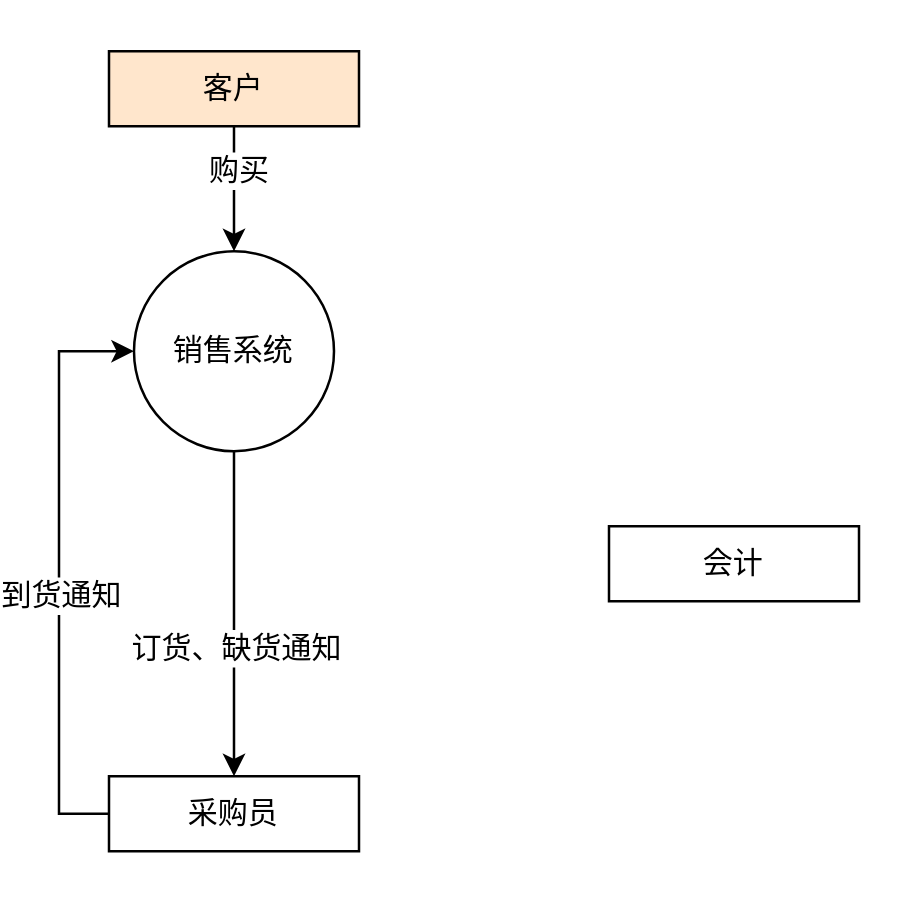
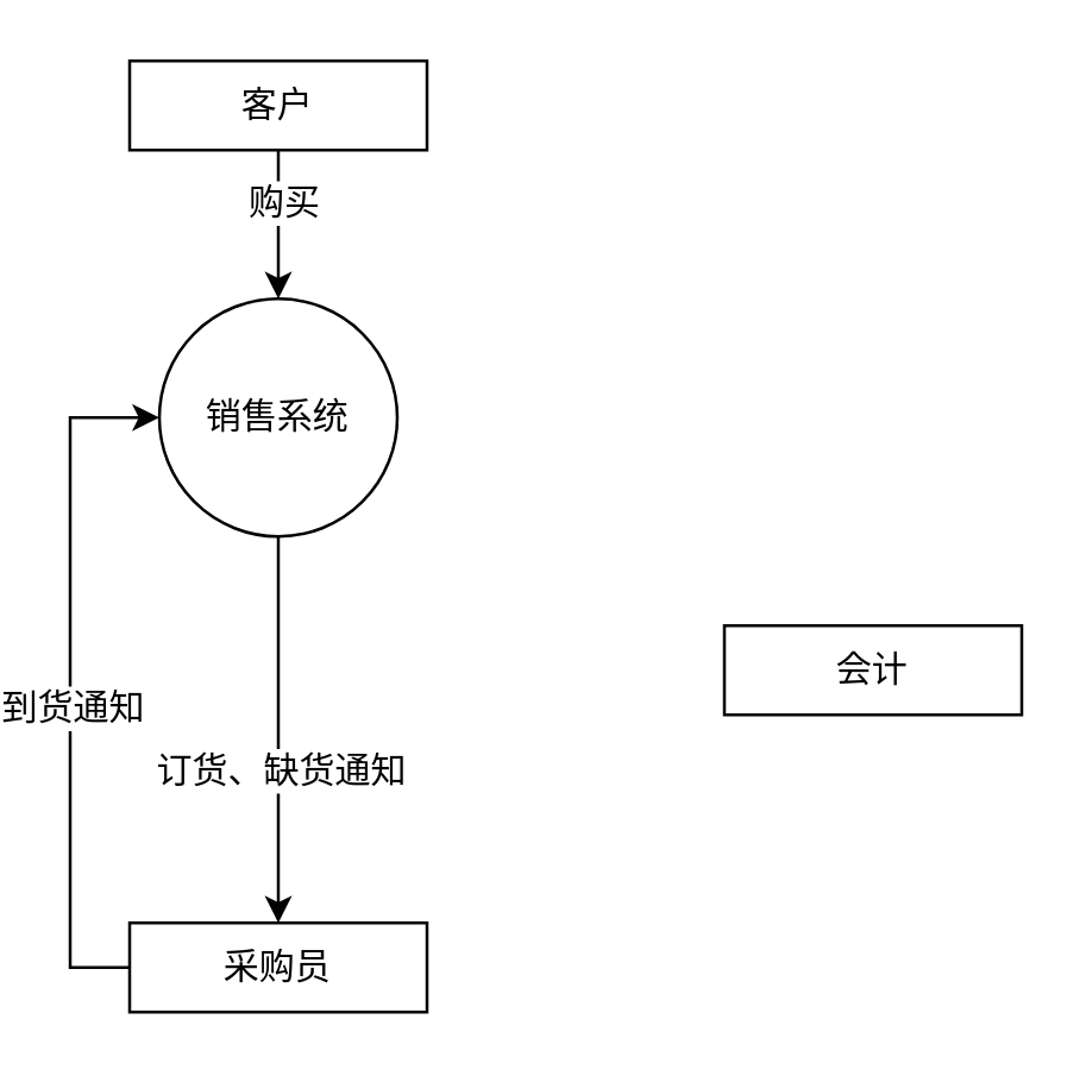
- <mxCell id="11" value="客户" style="rounded=0;whiteSpace=wrap;html=1;fillColor=#ffe6cc;" vertex="1" parent="1"><mxGeometry x="20" y="20" width="100" height="30" as="geometry" /></mxCell>
+ <mxCell id="11" value="客户" style="rounded=0;whiteSpace=wrap;html=1;" vertex="1" parent="1"><mxGeometry x="20" y="20" width="100" height="30" as="geometry" /></mxCell>
